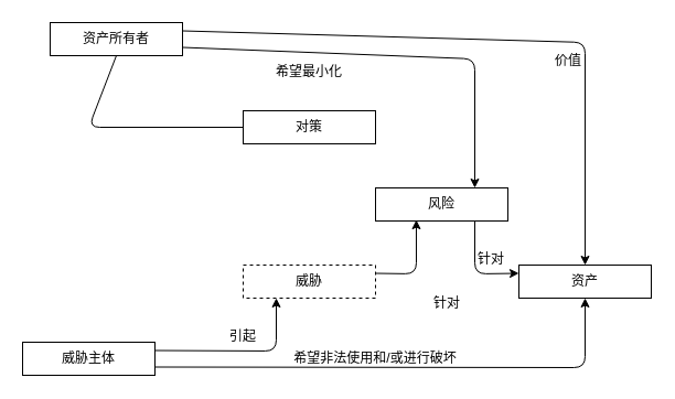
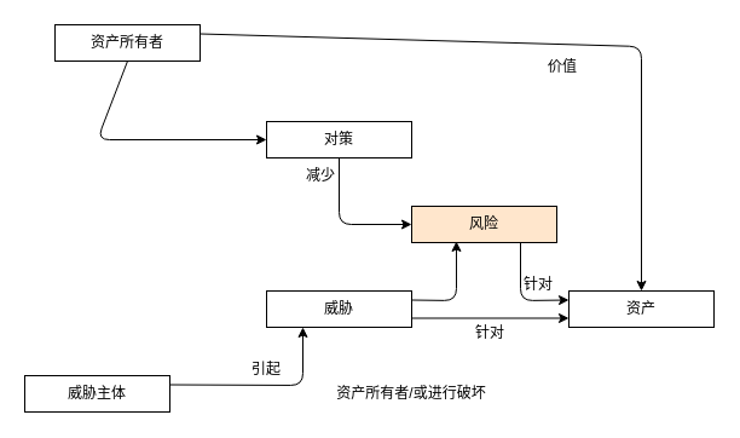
- <mxCell id="3" style="edgeStyle=none;html=1;exitX=1;exitY=0.75;exitDx=0;exitDy=0;entryX=0.75;entryY=0;entryDx=0;entryDy=0;" edge="1" parent="1" source="5" target="11"><mxGeometry relative="1" as="geometry"><Array as="points"><mxPoint x="430" y="53" /></Array></mxGeometry></mxCell>
- <mxCell id="17" value="价值" style="text;html=1;strokeColor=none;fillColor=none;align=center;verticalAlign=middle;whiteSpace=wrap;rounded=0;" vertex="1" parent="1"><mxGeometry x="500" y="40" width="30" height="30" as="geometry" /></mxCell>
+ <mxCell id="17" value="价值" style="text;html=1;strokeColor=none;fillColor=none;align=center;verticalAlign=middle;whiteSpace=wrap;rounded=0;" vertex="1" parent="1"><mxGeometry x="450" y="40" width="30" height="30" as="geometry" /></mxCell>
- <mxCell id="16" value="希望最小化" style="text;html=1;strokeColor=none;fillColor=none;align=center;verticalAlign=middle;whiteSpace=wrap;rounded=0;" vertex="1" parent="1"><mxGeometry x="235" y="50" width="90" height="30" as="geometry" /></mxCell>
- <mxCell id="2" style="edgeStyle=none;html=1;exitX=0.5;exitY=1;exitDx=0;exitDy=0;entryX=0;entryY=0.5;entryDx=0;entryDy=0;endArrow=none;" edge="1" parent="1" source="5" target="9"><mxGeometry relative="1" as="geometry"><Array as="points"><mxPoint x="80" y="115" /></Array></mxGeometry></mxCell>
+ <mxCell id="2" style="edgeStyle=none;html=1;exitX=0.5;exitY=1;exitDx=0;exitDy=0;entryX=0;entryY=0.5;entryDx=0;entryDy=0;" edge="1" parent="1" source="5" target="9"><mxGeometry relative="1" as="geometry"><Array as="points"><mxPoint x="80" y="115" /></Array></mxGeometry></mxCell>
+ <mxCell id="19" value="减少" style="text;html=1;strokeColor=none;fillColor=none;align=center;verticalAlign=middle;whiteSpace=wrap;rounded=0;" vertex="1" parent="1"><mxGeometry x="250" y="130" width="30" height="30" as="geometry" /></mxCell>
+ <mxCell id="18" style="edgeStyle=none;html=1;exitX=1;exitY=0;exitDx=0;exitDy=0;entryX=0;entryY=0.5;entryDx=0;entryDy=0;" edge="1" parent="1" source="19" target="11"><mxGeometry relative="1" as="geometry"><Array as="points"><mxPoint x="280" y="185" /></Array></mxGeometry></mxCell>
- <mxCell id="11" value="风险" style="rounded=0;whiteSpace=wrap;html=1;" vertex="1" parent="1"><mxGeometry x="340" y="170" width="120" height="30" as="geometry" /></mxCell>
+ <mxCell id="11" value="风险" style="rounded=0;whiteSpace=wrap;html=1;fillColor=#ffe6cc;" vertex="1" parent="1"><mxGeometry x="340" y="170" width="120" height="30" as="geometry" /></mxCell>
- <mxCell id="14" value="威胁" style="rounded=0;whiteSpace=wrap;html=1;dashed=1;" vertex="1" parent="1"><mxGeometry x="220" y="240" width="120" height="30" as="geometry" /></mxCell>
+ <mxCell id="14" value="威胁" style="rounded=0;whiteSpace=wrap;html=1;" vertex="1" parent="1"><mxGeometry x="220" y="240" width="120" height="30" as="geometry" /></mxCell>
+ <mxCell id="13" style="edgeStyle=none;html=1;exitX=1;exitY=0.75;exitDx=0;exitDy=0;entryX=0;entryY=0.75;entryDx=0;entryDy=0;" edge="1" parent="1" source="14" target="15"><mxGeometry relative="1" as="geometry" /></mxCell>
- <mxCell id="22" value="希望非法使用和/或进行破坏" style="text;html=1;strokeColor=none;fillColor=none;align=center;verticalAlign=middle;whiteSpace=wrap;rounded=0;" vertex="1" parent="1"><mxGeometry x="220" y="310" width="240" height="30" as="geometry" /></mxCell>
+ <mxCell id="22" value="资产所有者/或进行破坏" style="text;html=1;strokeColor=none;fillColor=none;align=center;verticalAlign=middle;whiteSpace=wrap;rounded=0;" vertex="1" parent="1"><mxGeometry x="220" y="310" width="240" height="30" as="geometry" /></mxCell>
- <mxCell id="7" style="edgeStyle=none;html=1;exitX=1;exitY=0.75;exitDx=0;exitDy=0;entryX=0.5;entryY=1;entryDx=0;entryDy=0;" edge="1" parent="1" source="8" target="15"><mxGeometry relative="1" as="geometry"><Array as="points"><mxPoint x="530" y="333" /></Array></mxGeometry></mxCell>
